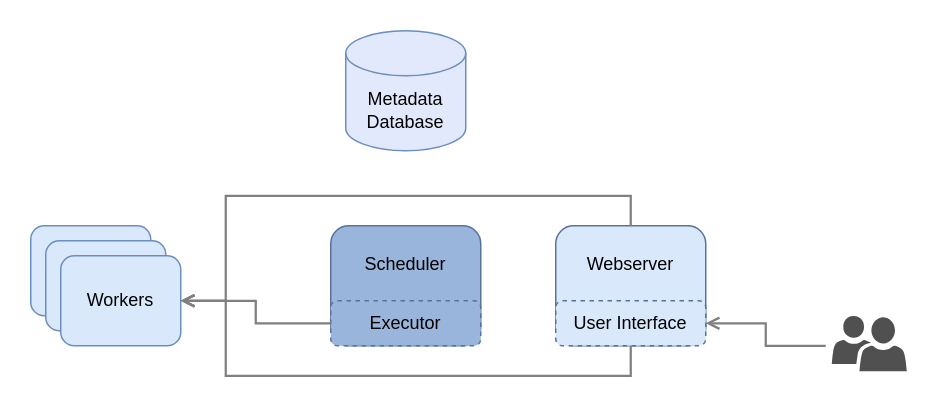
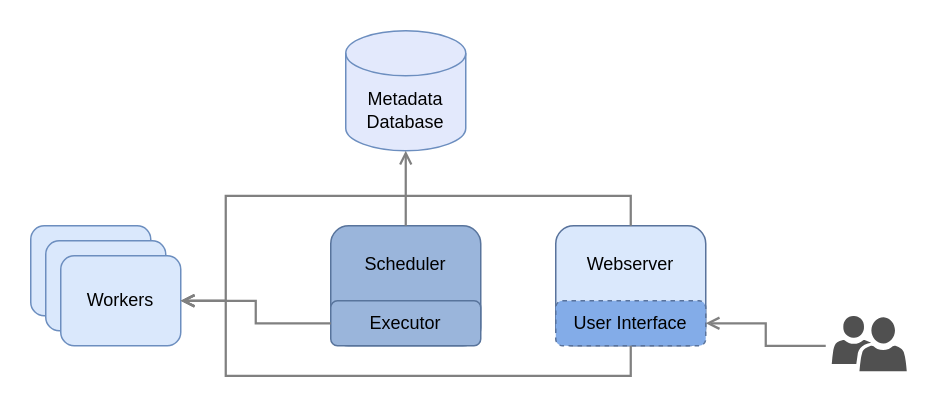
+ <mxCell id="9" style="edgeStyle=orthogonalEdgeStyle;rounded=0;orthogonalLoop=1;jettySize=auto;html=1;startArrow=none;startFill=0;endArrow=open;endFill=0;strokeColor=#808080;strokeWidth=1.5;entryX=0.5;entryY=1;entryDx=0;entryDy=0;exitX=0.5;exitY=0;exitDx=0;exitDy=0;entryPerimeter=0;" edge="1" parent="1" source="2" target="4"><mxGeometry relative="1" as="geometry"><Array as="points"><mxPoint x="270" y="130" /><mxPoint x="270" y="130" /></Array><mxPoint x="280" y="240" as="sourcePoint" /><mxPoint x="280" y="320" as="targetPoint" /></mxGeometry></mxCell>
- <mxCell id="7" value="Executor" style="rounded=1;whiteSpace=wrap;html=1;fillColor=#9ab5db;strokeColor=#58749C;gradientColor=none;dashed=1;" vertex="1" parent="1"><mxGeometry x="220" y="200" width="100" height="30" as="geometry" /></mxCell>
+ <mxCell id="7" value="Executor" style="rounded=1;whiteSpace=wrap;html=1;fillColor=#9ab5db;strokeColor=#58749C;gradientColor=none;dashed=0;" vertex="1" parent="1"><mxGeometry x="220" y="200" width="100" height="30" as="geometry" /></mxCell>
- <mxCell id="11" value="User Interface" style="rounded=1;whiteSpace=wrap;html=1;fillColor=#dae8fc;strokeColor=#59739c;dashed=1;" vertex="1" parent="1"><mxGeometry x="370" y="200" width="100" height="30" as="geometry" /></mxCell>
+ <mxCell id="11" value="User Interface" style="rounded=1;whiteSpace=wrap;html=1;fillColor=#83ACE8;strokeColor=#59739c;dashed=1;" vertex="1" parent="1"><mxGeometry x="370" y="200" width="100" height="30" as="geometry" /></mxCell>
